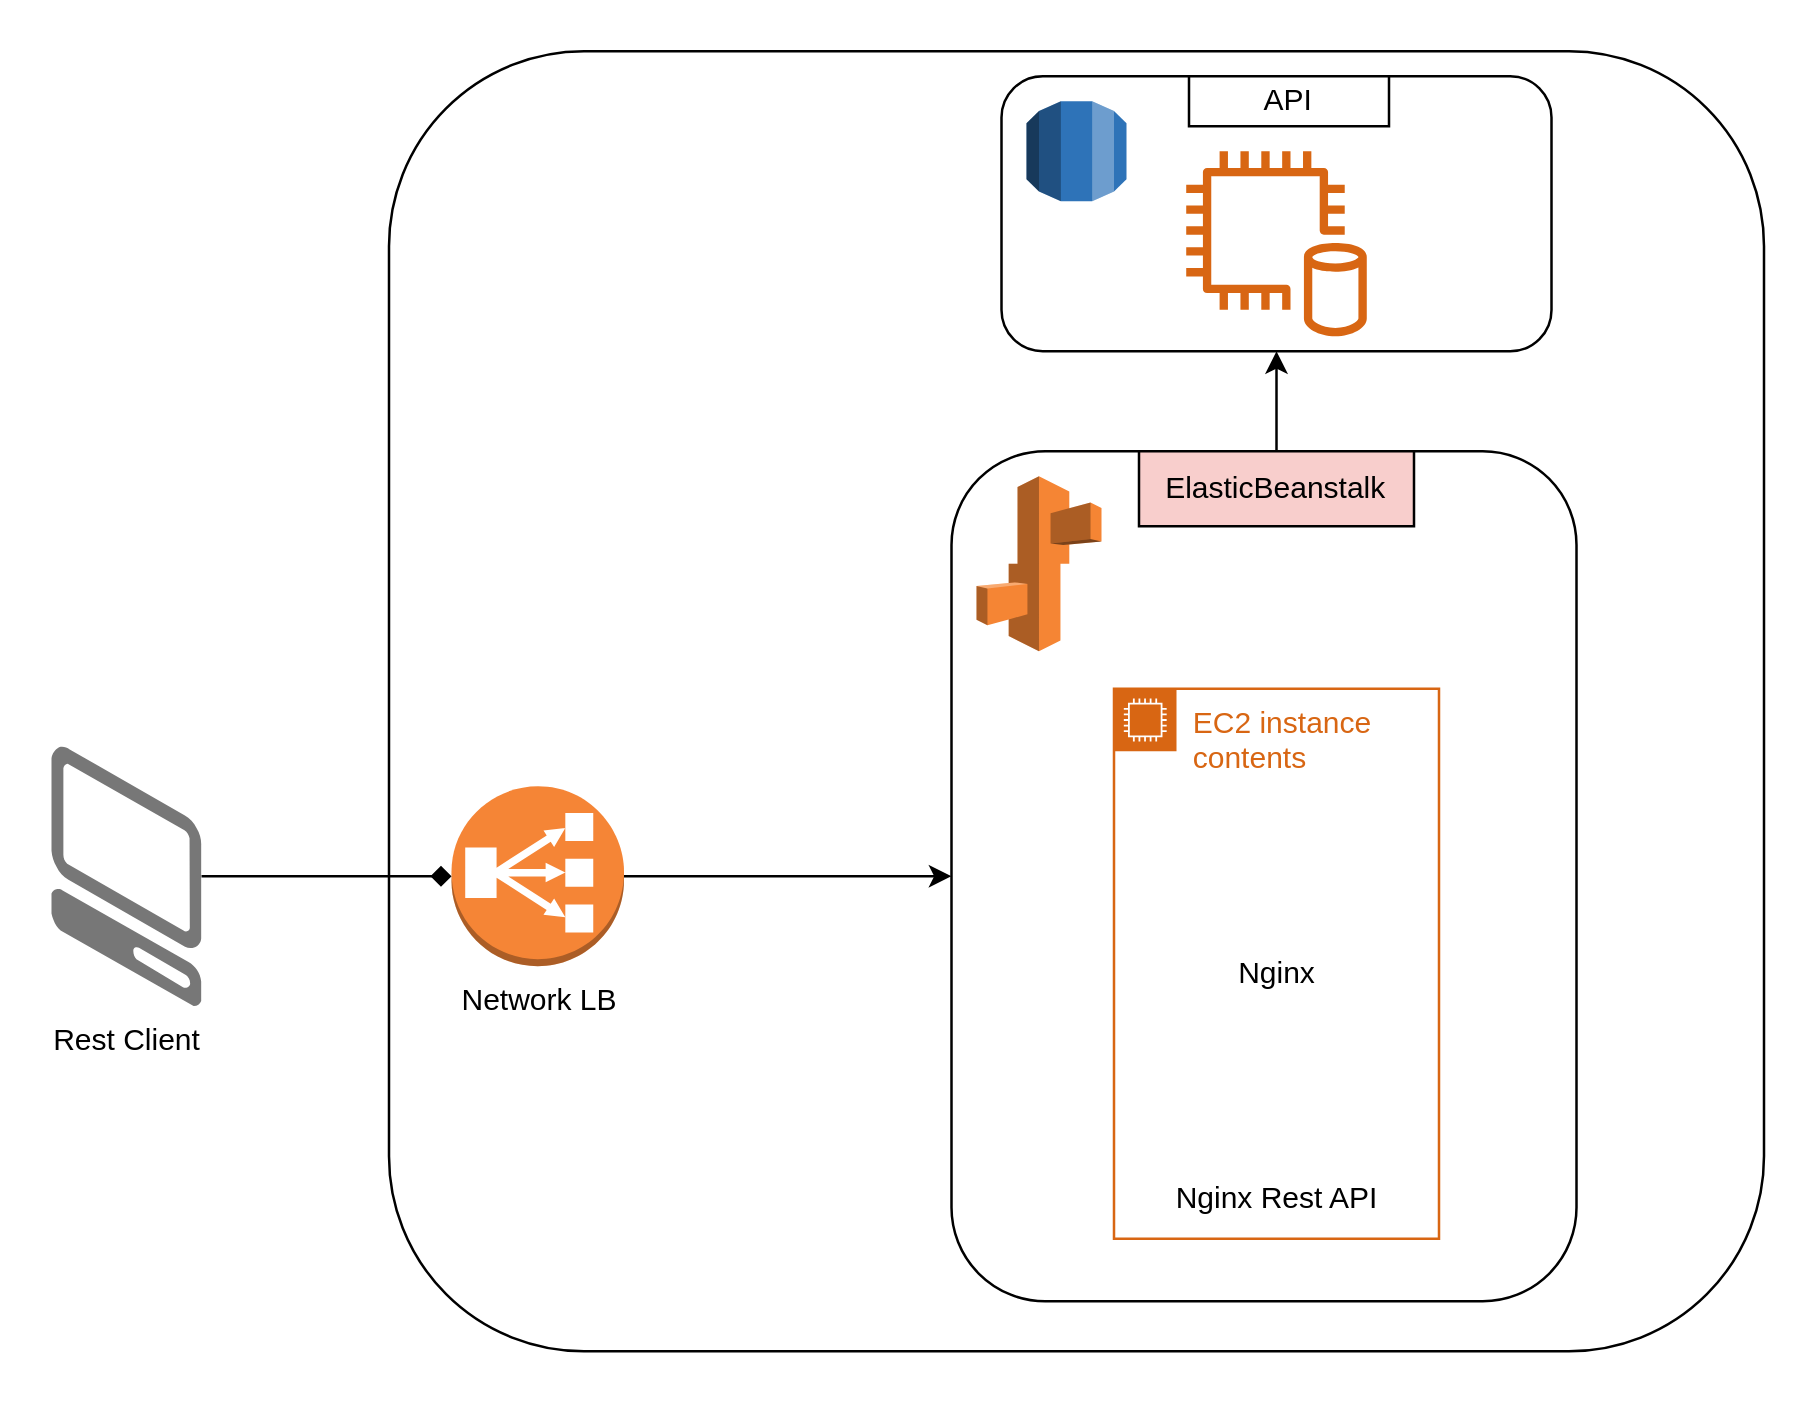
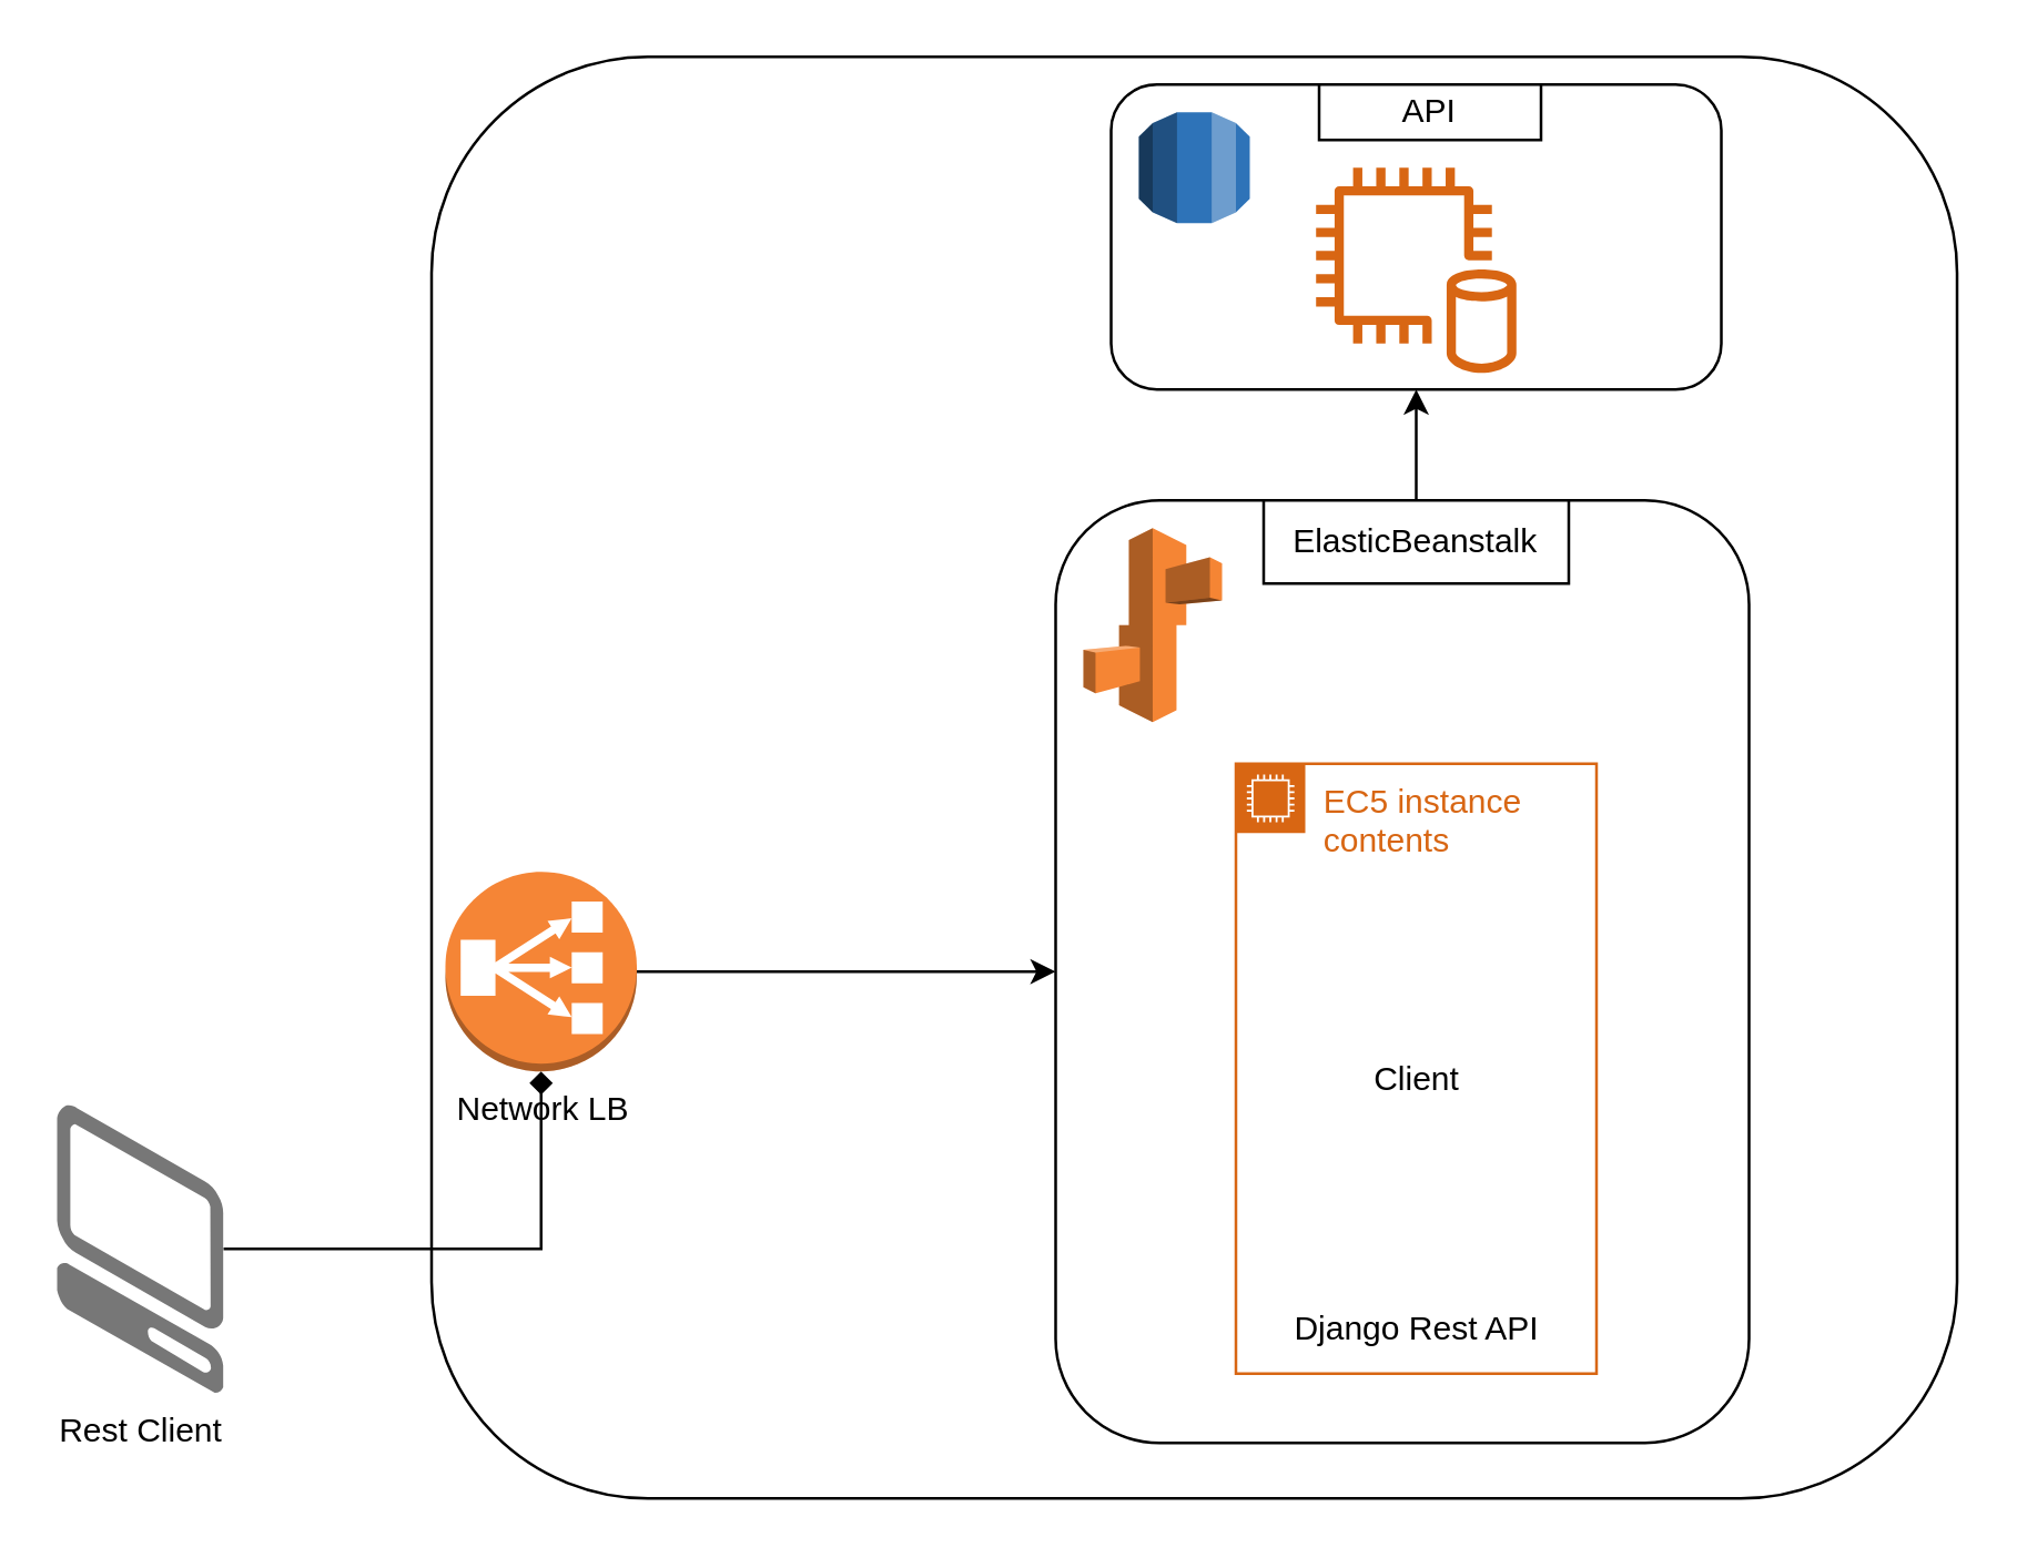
- <mxCell id="5" value="ElasticBeanstalk" style="rounded=0;whiteSpace=wrap;html=1;fillColor=#f8cecc;" vertex="1" parent="1"><mxGeometry x="455" y="180" width="110" height="30" as="geometry" /></mxCell>
+ <mxCell id="5" value="ElasticBeanstalk" style="rounded=0;whiteSpace=wrap;html=1;" vertex="1" parent="1"><mxGeometry x="455" y="180" width="110" height="30" as="geometry" /></mxCell>
- <mxCell id="6" value="EC2 instance contents" style="points=[[0,0],[0.25,0],[0.5,0],[0.75,0],[1,0],[1,0.25],[1,0.5],[1,0.75],[1,1],[0.75,1],[0.5,1],[0.25,1],[0,1],[0,0.75],[0,0.5],[0,0.25]];outlineConnect=0;gradientColor=none;html=1;whiteSpace=wrap;fontSize=12;fontStyle=0;shape=mxgraph.aws4.group;grIcon=mxgraph.aws4.group_ec2_instance_contents;strokeColor=#D86613;fillColor=none;verticalAlign=top;align=left;spacingLeft=30;fontColor=#D86613;dashed=0;" vertex="1" parent="1"><mxGeometry x="445" y="275" width="130" height="220" as="geometry" /></mxCell>
+ <mxCell id="6" value="EC5 instance contents" style="points=[[0,0],[0.25,0],[0.5,0],[0.75,0],[1,0],[1,0.25],[1,0.5],[1,0.75],[1,1],[0.75,1],[0.5,1],[0.25,1],[0,1],[0,0.75],[0,0.5],[0,0.25]];outlineConnect=0;gradientColor=none;html=1;whiteSpace=wrap;fontSize=12;fontStyle=0;shape=mxgraph.aws4.group;grIcon=mxgraph.aws4.group_ec2_instance_contents;strokeColor=#D86613;fillColor=none;verticalAlign=top;align=left;spacingLeft=30;fontColor=#D86613;dashed=0;" vertex="1" parent="1"><mxGeometry x="445" y="275" width="130" height="220" as="geometry" /></mxCell>
- <mxCell id="13" value="Rest Client" style="verticalLabelPosition=bottom;html=1;verticalAlign=top;strokeWidth=1;align=center;outlineConnect=0;dashed=0;outlineConnect=0;shape=mxgraph.aws3d.client;aspect=fixed;strokeColor=none;fillColor=#777777;" vertex="1" parent="1"><mxGeometry x="20" y="298" width="60" height="104" as="geometry" /></mxCell>
+ <mxCell id="13" value="Rest Client" style="verticalLabelPosition=bottom;html=1;verticalAlign=top;strokeWidth=1;align=center;outlineConnect=0;dashed=0;outlineConnect=0;shape=mxgraph.aws3d.client;aspect=fixed;strokeColor=none;fillColor=#777777;" vertex="1" parent="1"><mxGeometry x="20" y="398" width="60" height="104" as="geometry" /></mxCell>
- <mxCell id="10" value="Network LB" style="outlineConnect=0;dashed=0;verticalLabelPosition=bottom;verticalAlign=top;align=center;html=1;shape=mxgraph.aws3.classic_load_balancer;fillColor=#F58536;gradientColor=none;" vertex="1" parent="1"><mxGeometry x="180" y="314" width="69" height="72" as="geometry" /></mxCell>
+ <mxCell id="10" value="Network LB" style="outlineConnect=0;dashed=0;verticalLabelPosition=bottom;verticalAlign=top;align=center;html=1;shape=mxgraph.aws3.classic_load_balancer;fillColor=#F58536;gradientColor=none;" vertex="1" parent="1"><mxGeometry x="160" y="314" width="69" height="72" as="geometry" /></mxCell>
- <mxCell id="7" value="Nginx" style="shape=image;html=1;verticalAlign=top;verticalLabelPosition=bottom;labelBackgroundColor=#ffffff;imageAspect=0;aspect=fixed;image=https://cdn4.iconfinder.com/data/icons/logos-brands-5/24/nginx-128.png" vertex="1" parent="1"><mxGeometry x="480" y="315" width="60" height="60" as="geometry" /></mxCell>
+ <mxCell id="7" value="Client" style="shape=image;html=1;verticalAlign=top;verticalLabelPosition=bottom;labelBackgroundColor=#ffffff;imageAspect=0;aspect=fixed;image=https://cdn4.iconfinder.com/data/icons/logos-brands-5/24/nginx-128.png" vertex="1" parent="1"><mxGeometry x="480" y="315" width="60" height="60" as="geometry" /></mxCell>
- <mxCell id="8" value="Nginx Rest API" style="shape=image;html=1;verticalAlign=top;verticalLabelPosition=bottom;labelBackgroundColor=#ffffff;imageAspect=0;aspect=fixed;image=https://cdn4.iconfinder.com/data/icons/logos-and-brands/512/267_Python_logo-128.png" vertex="1" parent="1"><mxGeometry x="480" y="405" width="60" height="60" as="geometry" /></mxCell>
+ <mxCell id="8" value="Django Rest API" style="shape=image;html=1;verticalAlign=top;verticalLabelPosition=bottom;labelBackgroundColor=#ffffff;imageAspect=0;aspect=fixed;image=https://cdn4.iconfinder.com/data/icons/logos-and-brands/512/267_Python_logo-128.png" vertex="1" parent="1"><mxGeometry x="480" y="405" width="60" height="60" as="geometry" /></mxCell>
